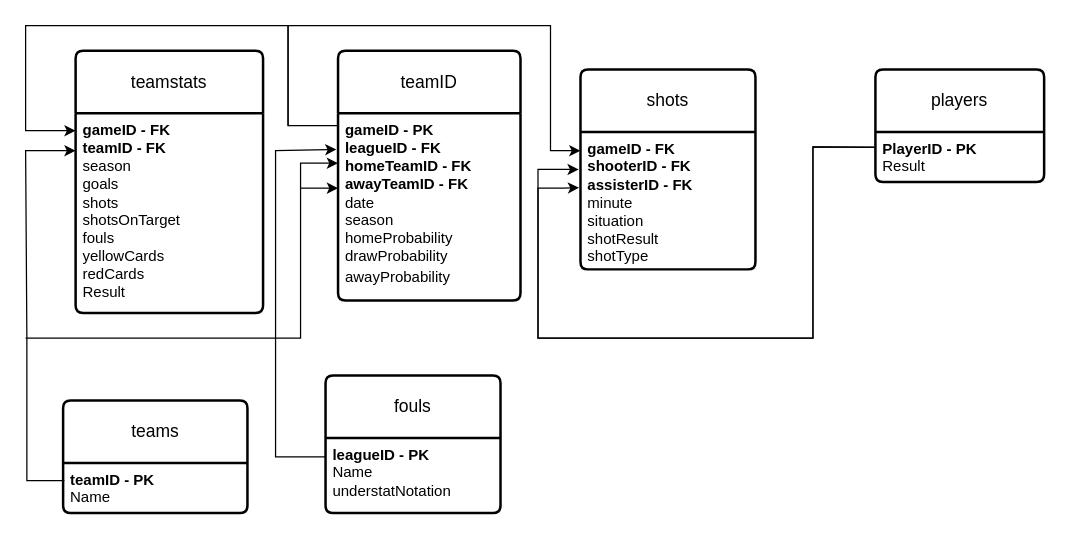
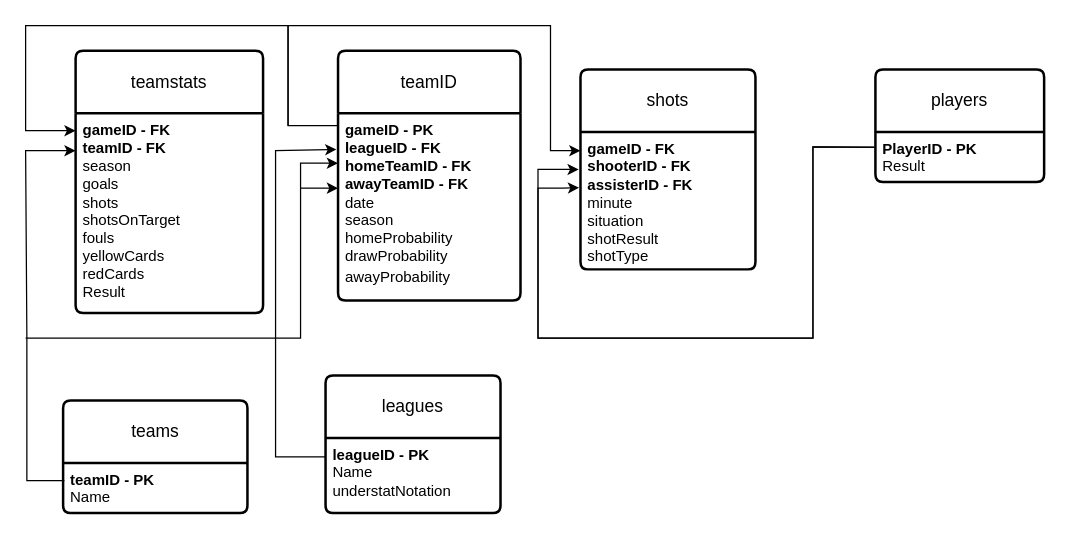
- <mxCell id="15" value="fouls" style="swimlane;childLayout=stackLayout;horizontal=1;startSize=50;horizontalStack=0;rounded=1;fontSize=14;fontStyle=0;strokeWidth=2;resizeParent=0;resizeLast=1;shadow=0;dashed=0;align=center;arcSize=4;whiteSpace=wrap;html=1;" parent="1" vertex="1"><mxGeometry x="260" y="300" width="140" height="110" as="geometry" /></mxCell>
+ <mxCell id="15" value="leagues" style="swimlane;childLayout=stackLayout;horizontal=1;startSize=50;horizontalStack=0;rounded=1;fontSize=14;fontStyle=0;strokeWidth=2;resizeParent=0;resizeLast=1;shadow=0;dashed=0;align=center;arcSize=4;whiteSpace=wrap;html=1;" parent="1" vertex="1"><mxGeometry x="260" y="300" width="140" height="110" as="geometry" /></mxCell>
